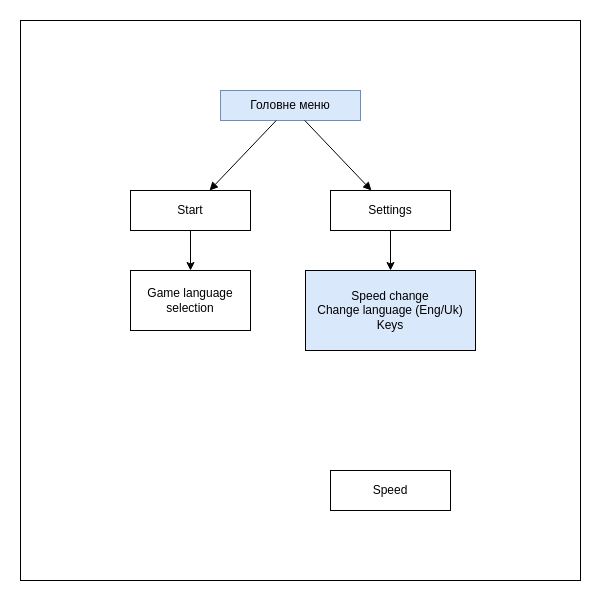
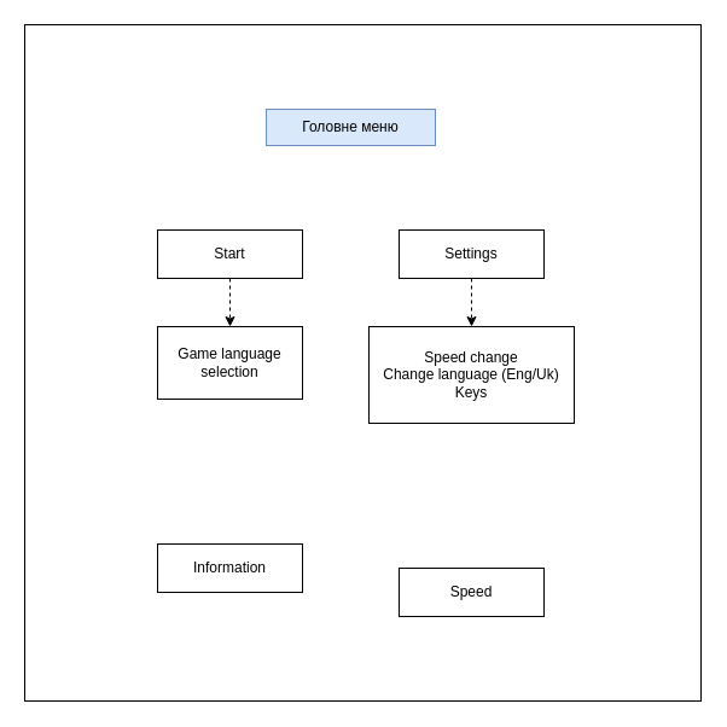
- <mxCell id="10" style="endArrow=block;html=1;" edge="1" parent="1" source="3" target="5"><mxGeometry relative="1" as="geometry" /></mxCell>
- <mxCell id="11" style="endArrow=block;html=1;" edge="1" parent="1" source="3" target="7"><mxGeometry relative="1" as="geometry" /></mxCell>
- <mxCell id="4" style="edgeStyle=orthogonalEdgeStyle;rounded=0;orthogonalLoop=1;jettySize=auto;html=1;entryX=0.5;entryY=0;entryDx=0;entryDy=0;" edge="1" parent="1" source="5" target="13"><mxGeometry relative="1" as="geometry" /></mxCell>
+ <mxCell id="4" style="edgeStyle=orthogonalEdgeStyle;rounded=0;orthogonalLoop=1;jettySize=auto;html=1;entryX=0.5;entryY=0;entryDx=0;entryDy=0;dashed=1;" edge="1" parent="1" source="5" target="13"><mxGeometry relative="1" as="geometry" /></mxCell>
- <mxCell id="6" style="edgeStyle=orthogonalEdgeStyle;rounded=0;orthogonalLoop=1;jettySize=auto;html=1;" edge="1" parent="1" source="7" target="12"><mxGeometry relative="1" as="geometry" /></mxCell>
+ <mxCell id="6" style="edgeStyle=orthogonalEdgeStyle;rounded=0;orthogonalLoop=1;jettySize=auto;html=1;dashed=1;" edge="1" parent="1" source="7" target="12"><mxGeometry relative="1" as="geometry" /></mxCell>
- <mxCell id="12" value="&lt;font face=&quot;Helvetica&quot;&gt;Speed change&lt;br&gt;Change language (Eng/Uk)&lt;br&gt;Keys&lt;/font&gt;" style="rounded=0;whiteSpace=wrap;html=1;align=center;fillColor=#dae8fc;" vertex="1" parent="1"><mxGeometry x="305" y="270" width="170" height="80" as="geometry" /></mxCell>
+ <mxCell id="12" value="&lt;font face=&quot;Helvetica&quot;&gt;Speed change&lt;br&gt;Change language (Eng/Uk)&lt;br&gt;Keys&lt;/font&gt;" style="rounded=0;whiteSpace=wrap;html=1;align=center;" vertex="1" parent="1"><mxGeometry x="305" y="270" width="170" height="80" as="geometry" /></mxCell>
+ <mxCell id="8" value="Information" style="shape=rectangle;whiteSpace=wrap;html=1;fillColor=#FFFFFF;strokeColor=#000000;" vertex="1" parent="1"><mxGeometry x="130" y="450" width="120" height="40" as="geometry" /></mxCell>
